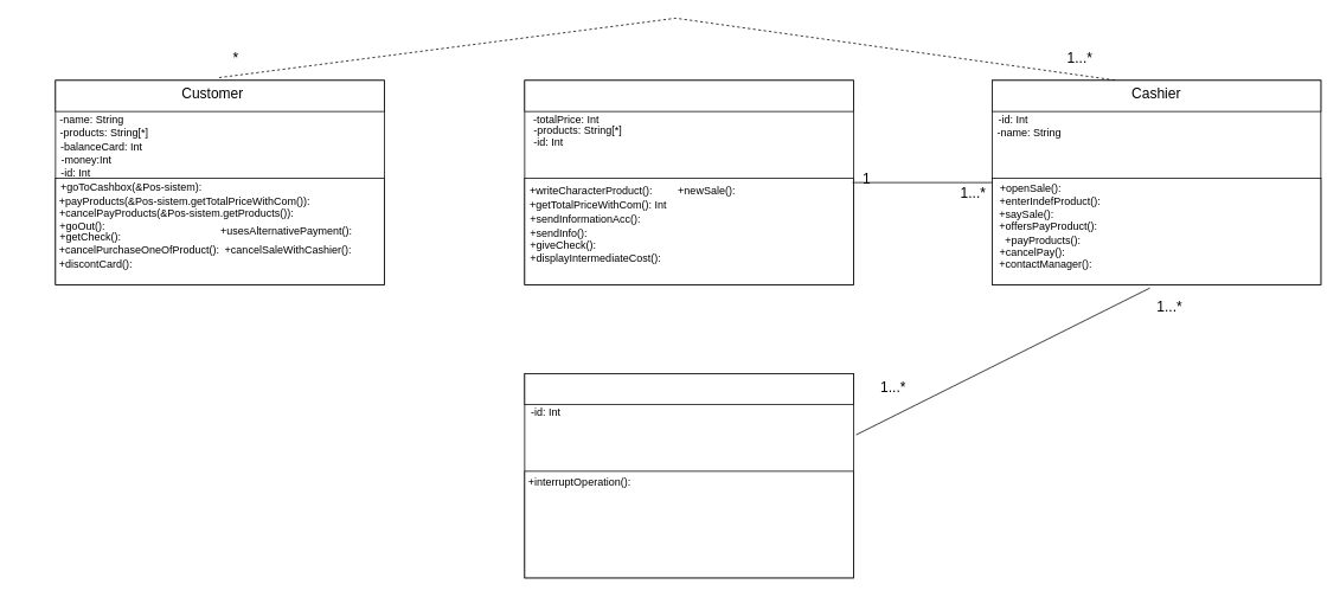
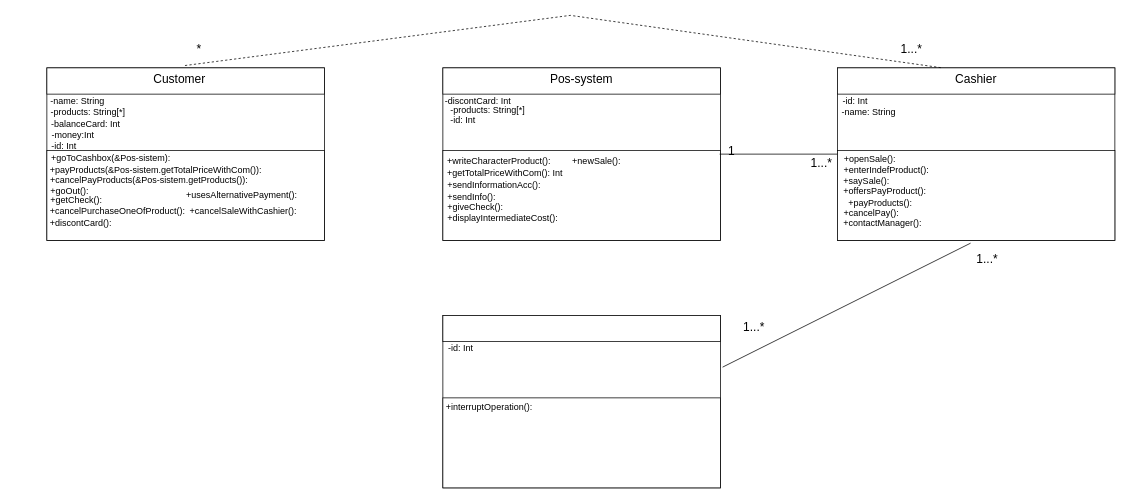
+ <mxCell id="23" value="Pos-system" style="text;html=1;align=center;verticalAlign=middle;whiteSpace=wrap;rounded=0;fontSize=16;" vertex="1" parent="19"><mxGeometry x="140" width="90" height="30" as="geometry" /></mxCell>
- <mxCell id="25" value="-totalPrice: Int" style="text;html=1;align=center;verticalAlign=middle;whiteSpace=wrap;rounded=0;" vertex="1" parent="19"><mxGeometry x="-30" y="30" width="154" height="30" as="geometry" /></mxCell>
+ <mxCell id="25" value="-discontCard: Int" style="text;html=1;align=center;verticalAlign=middle;whiteSpace=wrap;rounded=0;" vertex="1" parent="19"><mxGeometry x="-30" y="30" width="154" height="30" as="geometry" /></mxCell>
